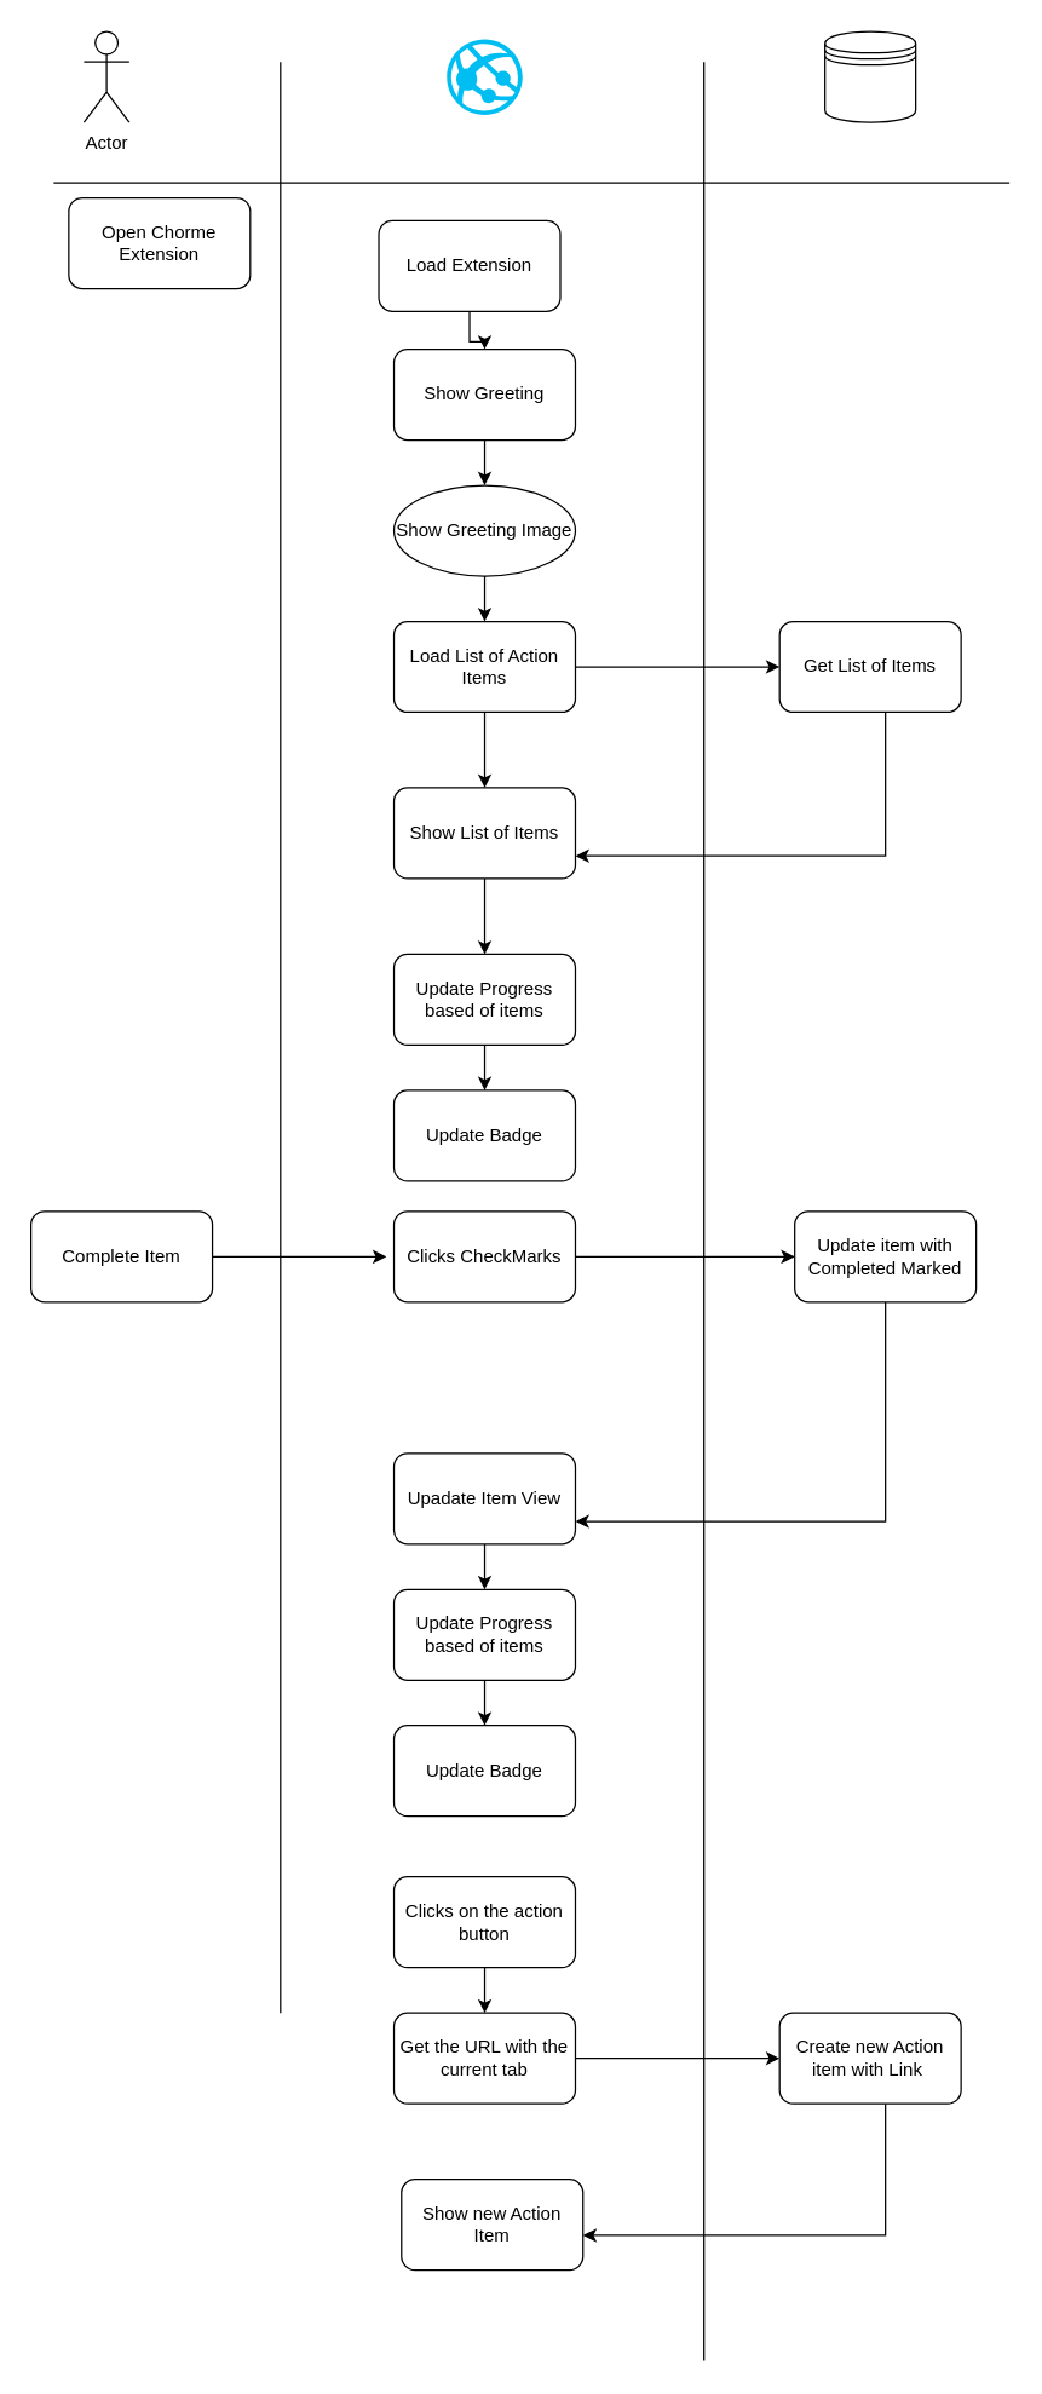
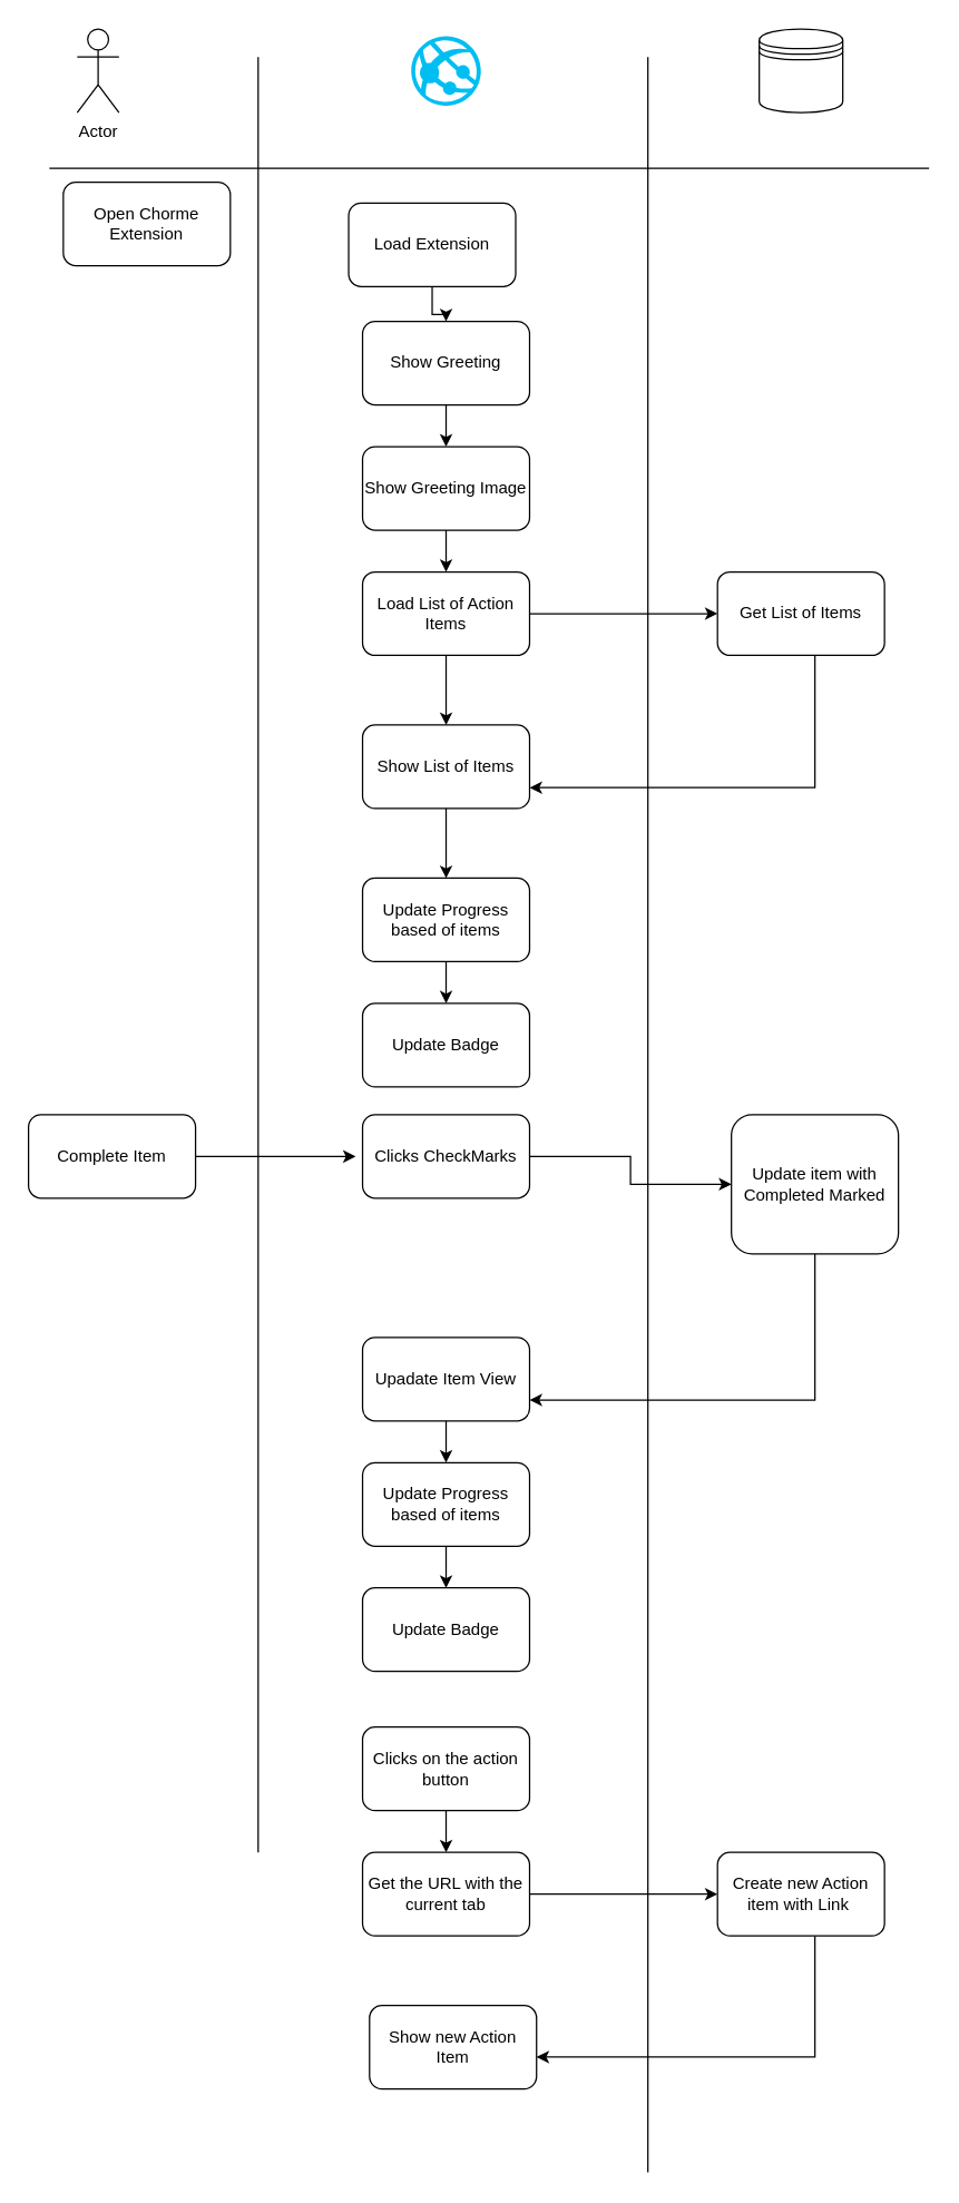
- <mxCell id="14" value="Show Greeting Image" style="ellipse;whiteSpace=wrap;html=1;" vertex="1" parent="1"><mxGeometry x="260" y="320" width="120" height="60" as="geometry" /></mxCell>
+ <mxCell id="14" value="Show Greeting Image" style="rounded=1;whiteSpace=wrap;html=1;" vertex="1" parent="1"><mxGeometry x="260" y="320" width="120" height="60" as="geometry" /></mxCell>
- <mxCell id="30" value="Update item with Completed Marked" style="rounded=1;whiteSpace=wrap;html=1;" vertex="1" parent="1"><mxGeometry x="525" y="800" width="120" height="60" as="geometry" /></mxCell>
+ <mxCell id="30" value="Update item with Completed Marked" style="rounded=1;whiteSpace=wrap;html=1;" vertex="1" parent="1"><mxGeometry x="525" y="800" width="120" height="100" as="geometry" /></mxCell>
